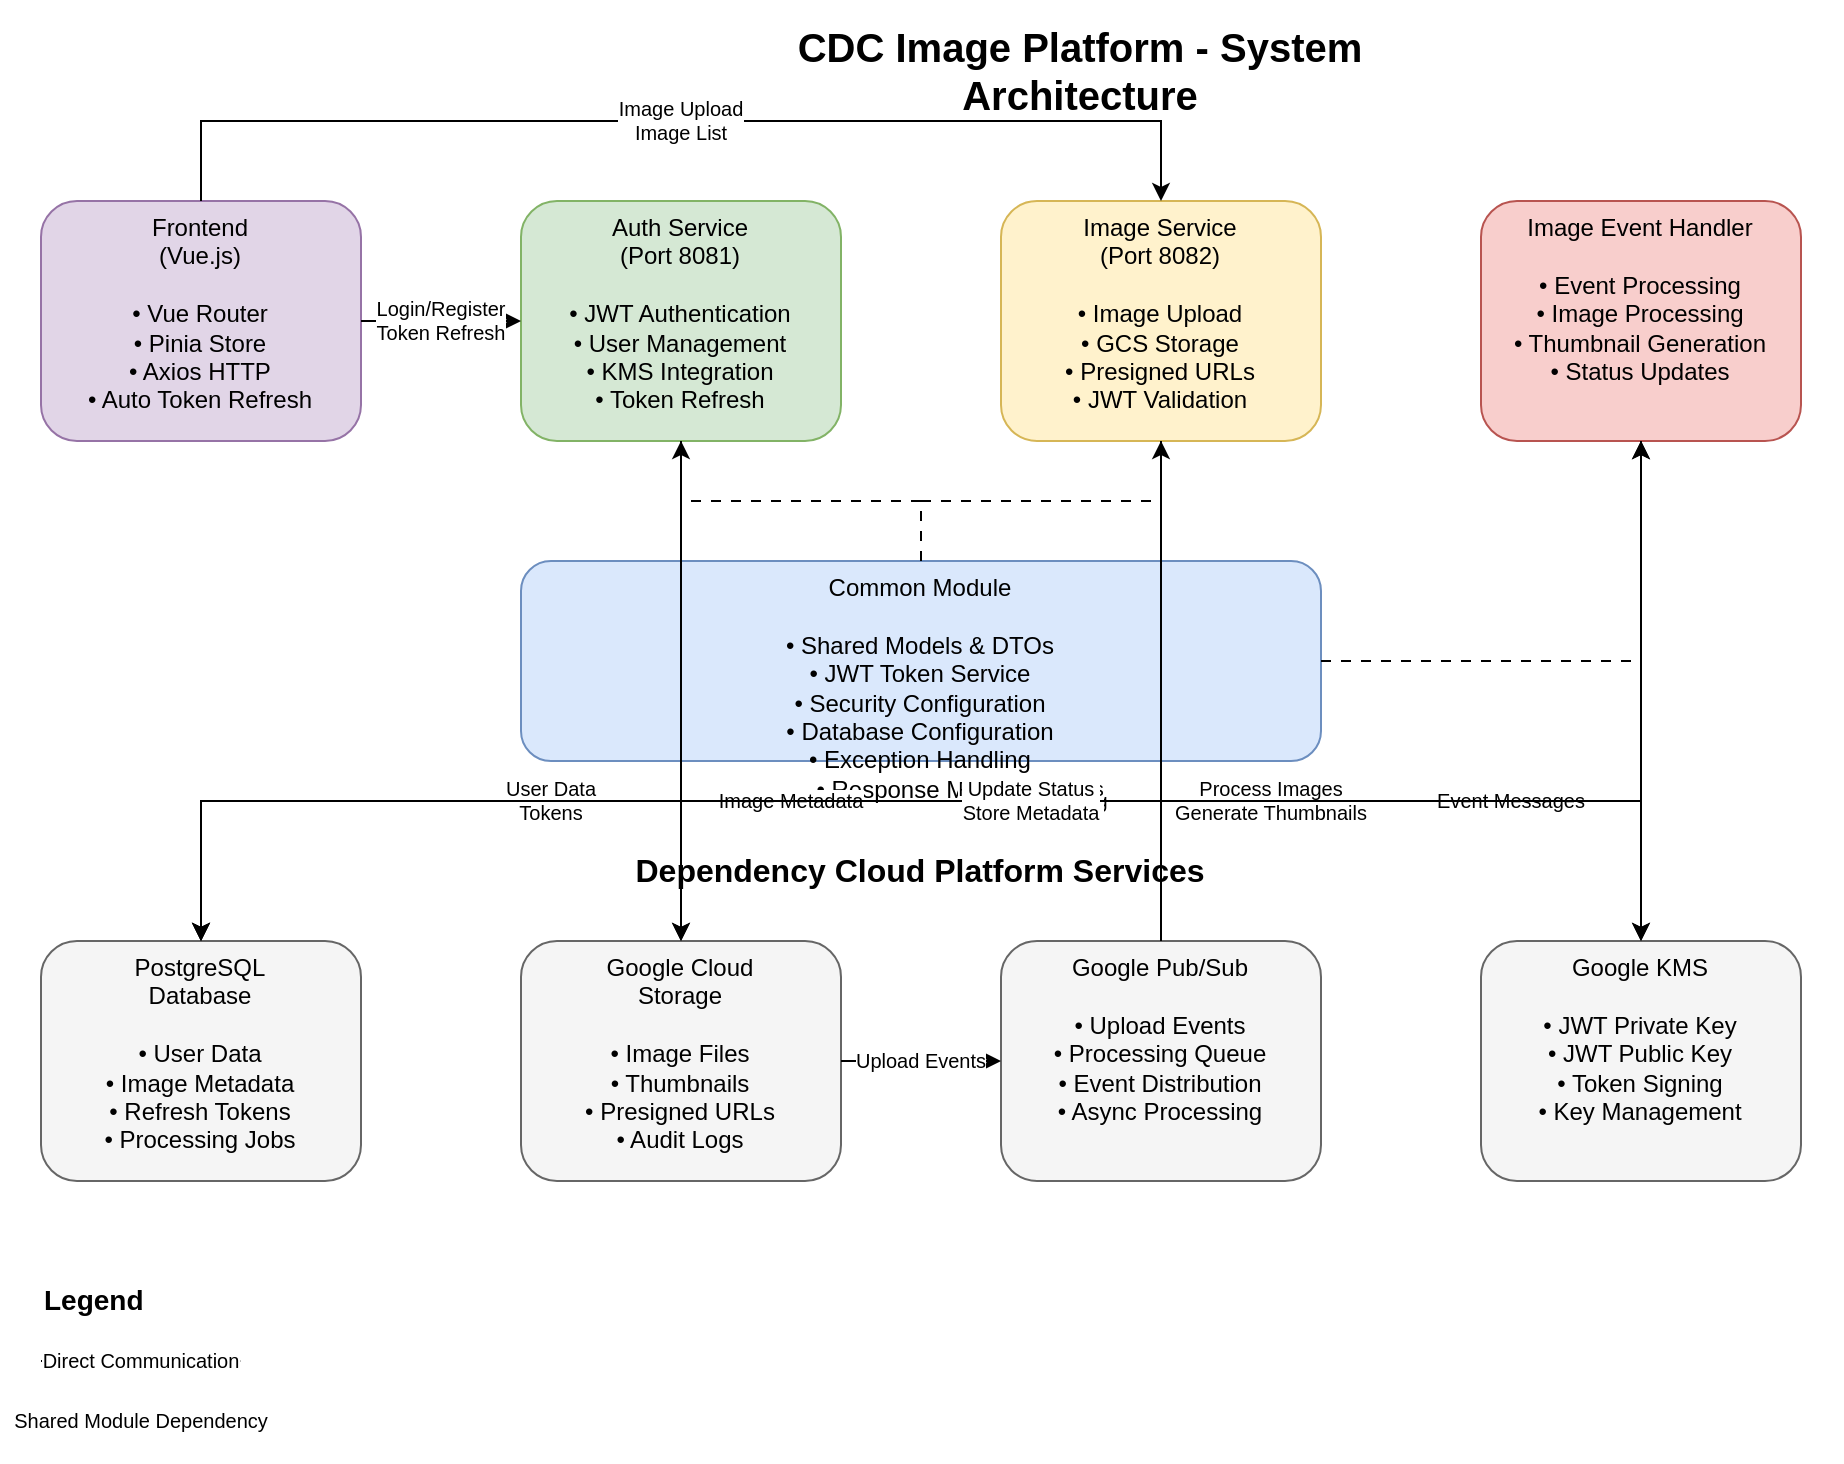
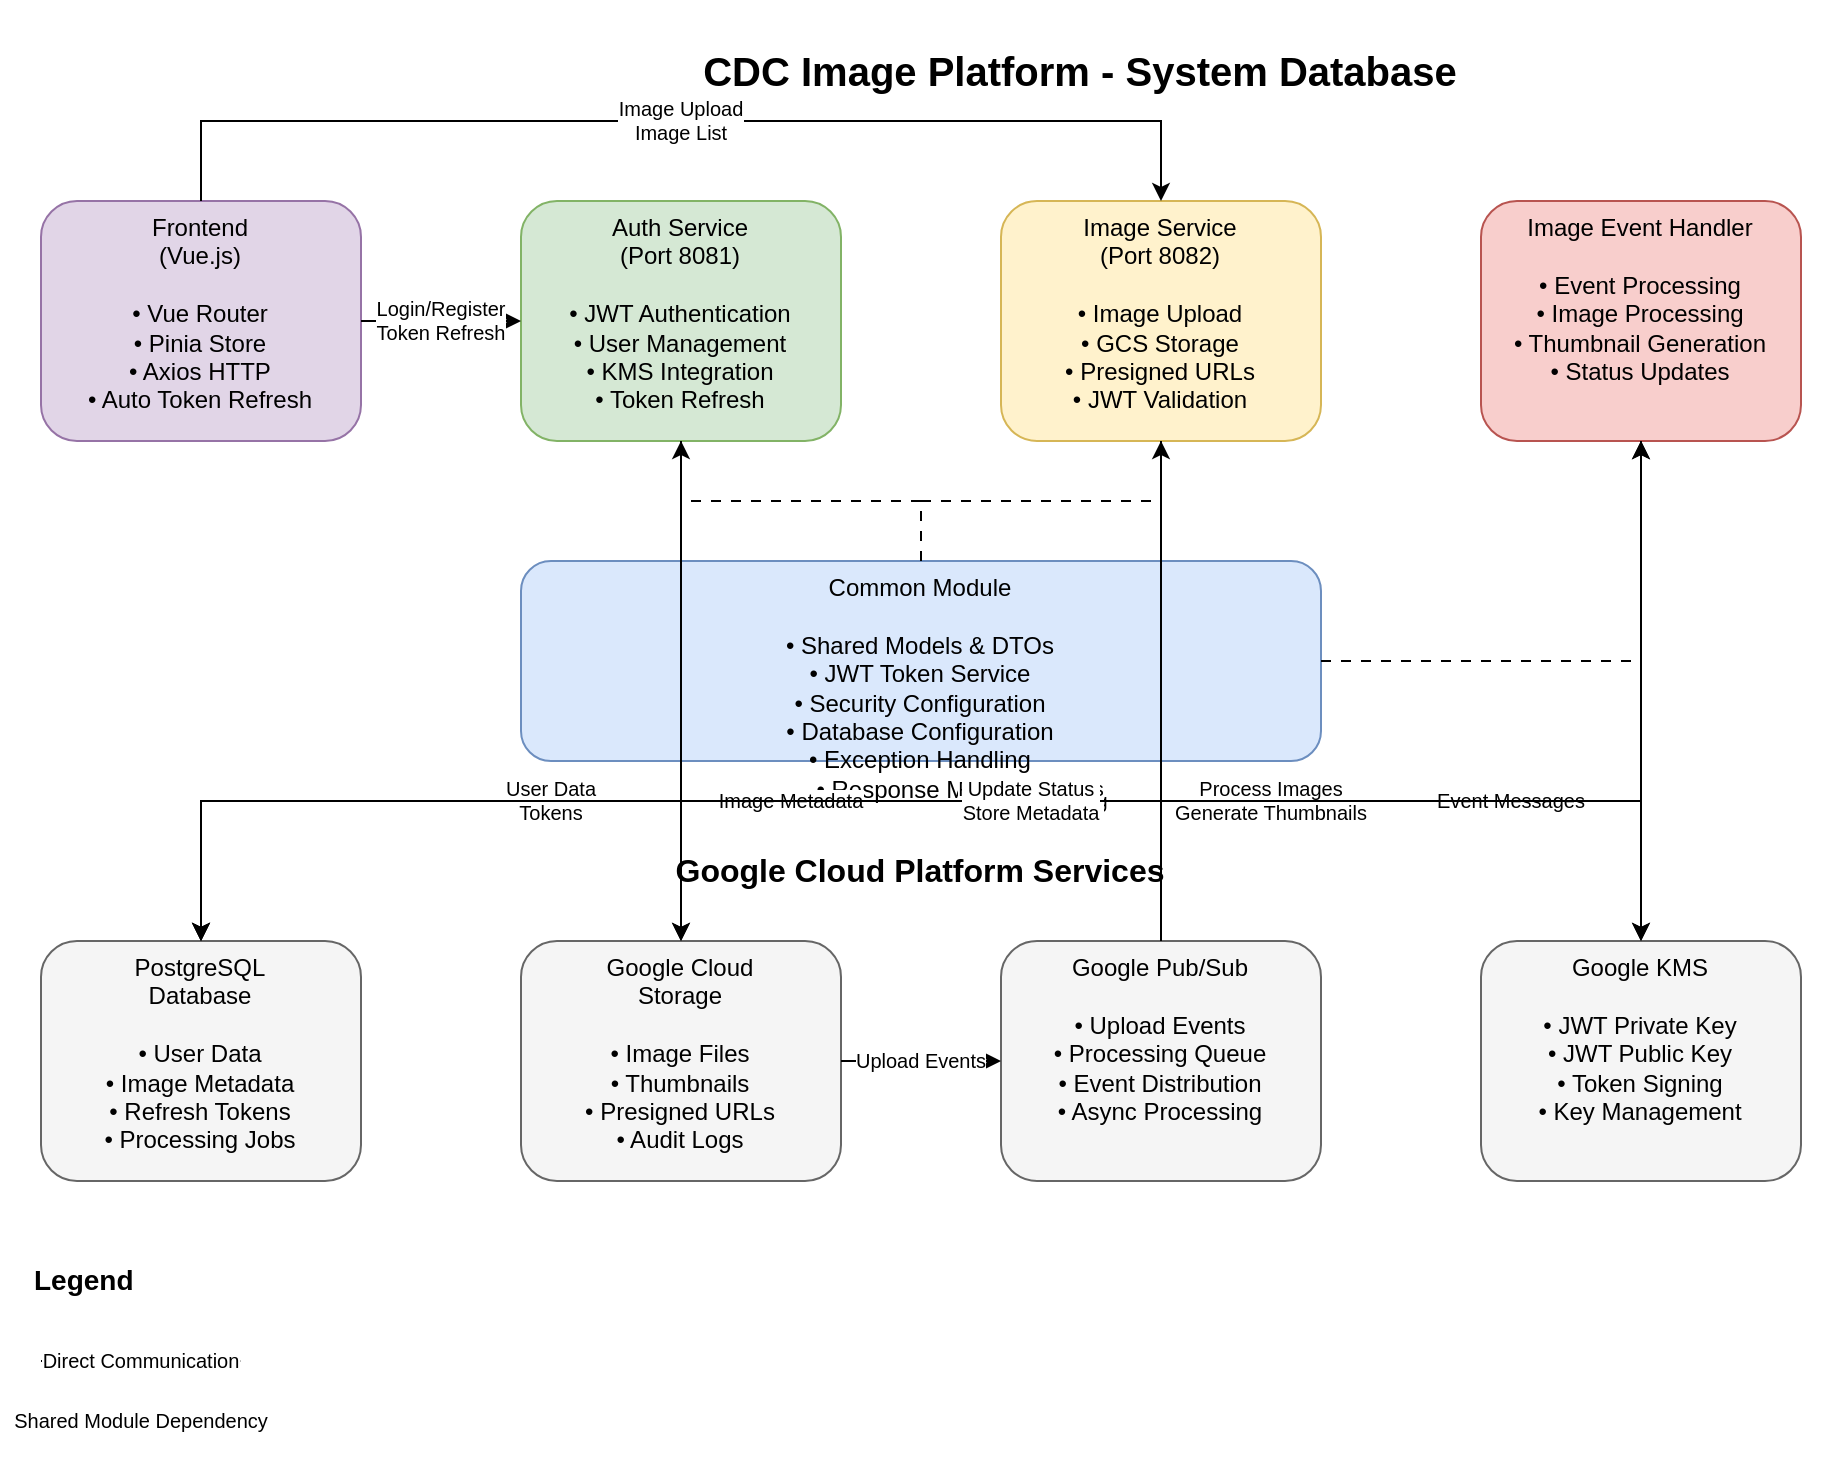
- <mxCell id="2" value="CDC Image Platform - System Architecture" style="text;html=1;strokeColor=none;fillColor=none;align=center;verticalAlign=middle;whiteSpace=wrap;rounded=0;fontSize=20;fontStyle=1;" vertex="1" parent="1"><mxGeometry x="340" y="20" width="400" height="30" as="geometry" /></mxCell>
+ <mxCell id="2" value="CDC Image Platform - System Database" style="text;html=1;strokeColor=none;fillColor=none;align=center;verticalAlign=middle;whiteSpace=wrap;rounded=0;fontSize=20;fontStyle=1;" vertex="1" parent="1"><mxGeometry x="340" y="20" width="400" height="30" as="geometry" /></mxCell>
- <mxCell id="8" value="Dependency Cloud Platform Services" style="text;html=1;strokeColor=none;fillColor=none;align=center;verticalAlign=middle;whiteSpace=wrap;rounded=0;fontSize=16;fontStyle=1;" vertex="1" parent="1"><mxGeometry x="20" y="420" width="880" height="30" as="geometry" /></mxCell>
+ <mxCell id="8" value="Google Cloud Platform Services" style="text;html=1;strokeColor=none;fillColor=none;align=center;verticalAlign=middle;whiteSpace=wrap;rounded=0;fontSize=16;fontStyle=1;" vertex="1" parent="1"><mxGeometry x="20" y="420" width="880" height="30" as="geometry" /></mxCell>
- <mxCell id="27" value="Legend" style="text;html=1;strokeColor=none;fillColor=none;align=left;verticalAlign=middle;whiteSpace=wrap;rounded=0;fontSize=14;fontStyle=1;" vertex="1" parent="1"><mxGeometry x="20" y="640" width="60" height="20" as="geometry" /></mxCell>
+ <mxCell id="27" value="Legend" style="text;html=1;strokeColor=none;fillColor=none;align=left;verticalAlign=middle;whiteSpace=wrap;rounded=0;fontSize=14;fontStyle=1;" vertex="1" parent="1"><mxGeometry x="15" y="630" width="60" height="20" as="geometry" /></mxCell>
